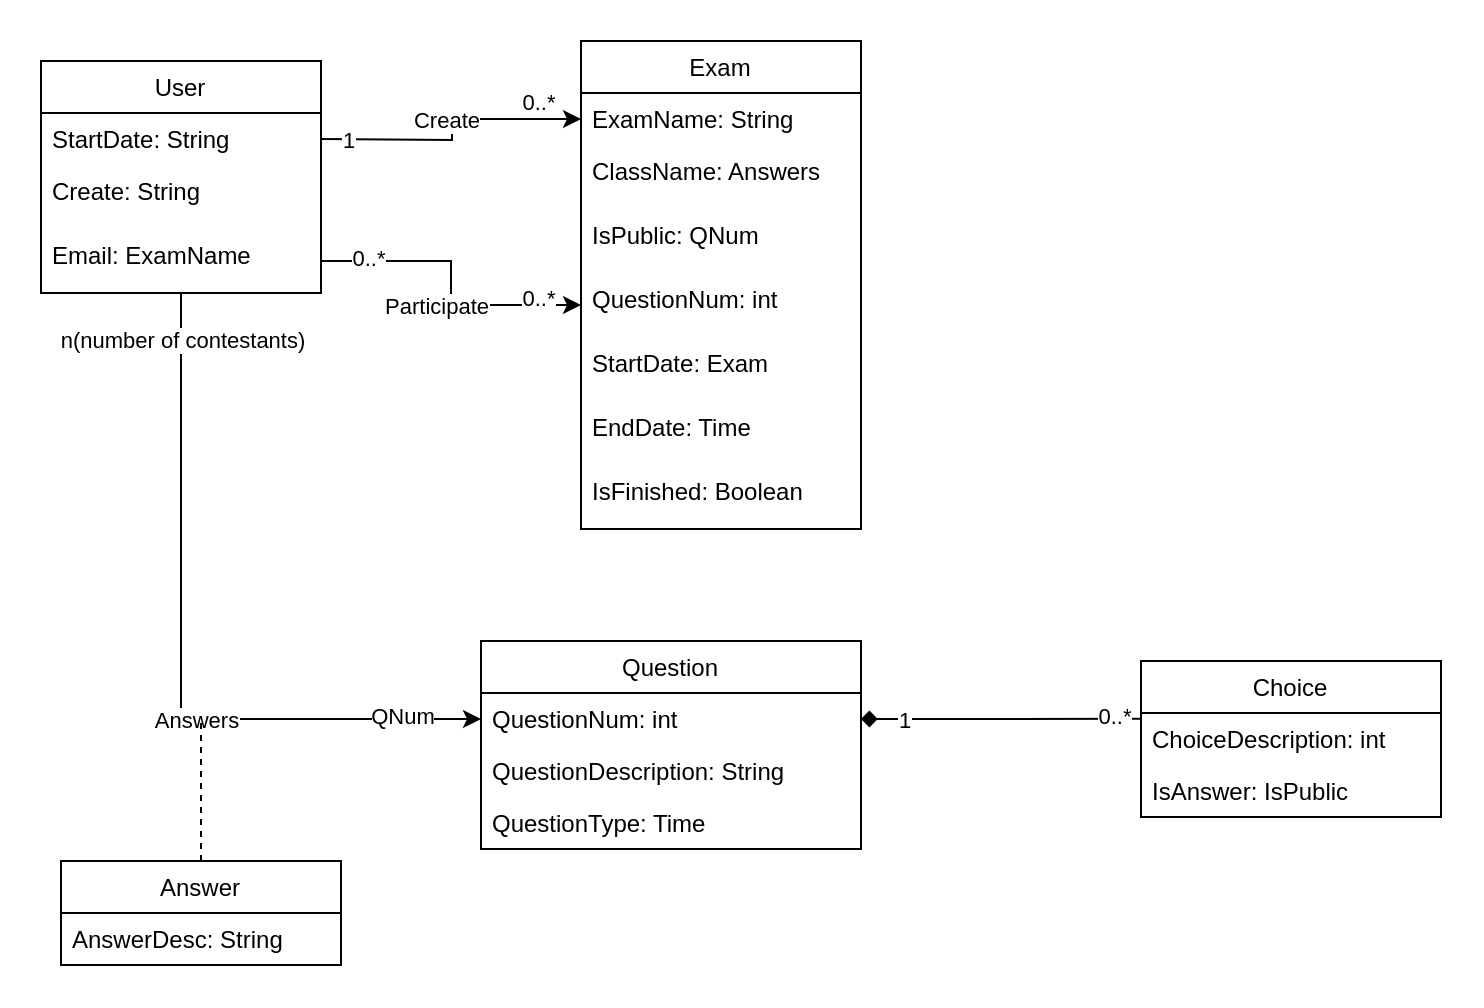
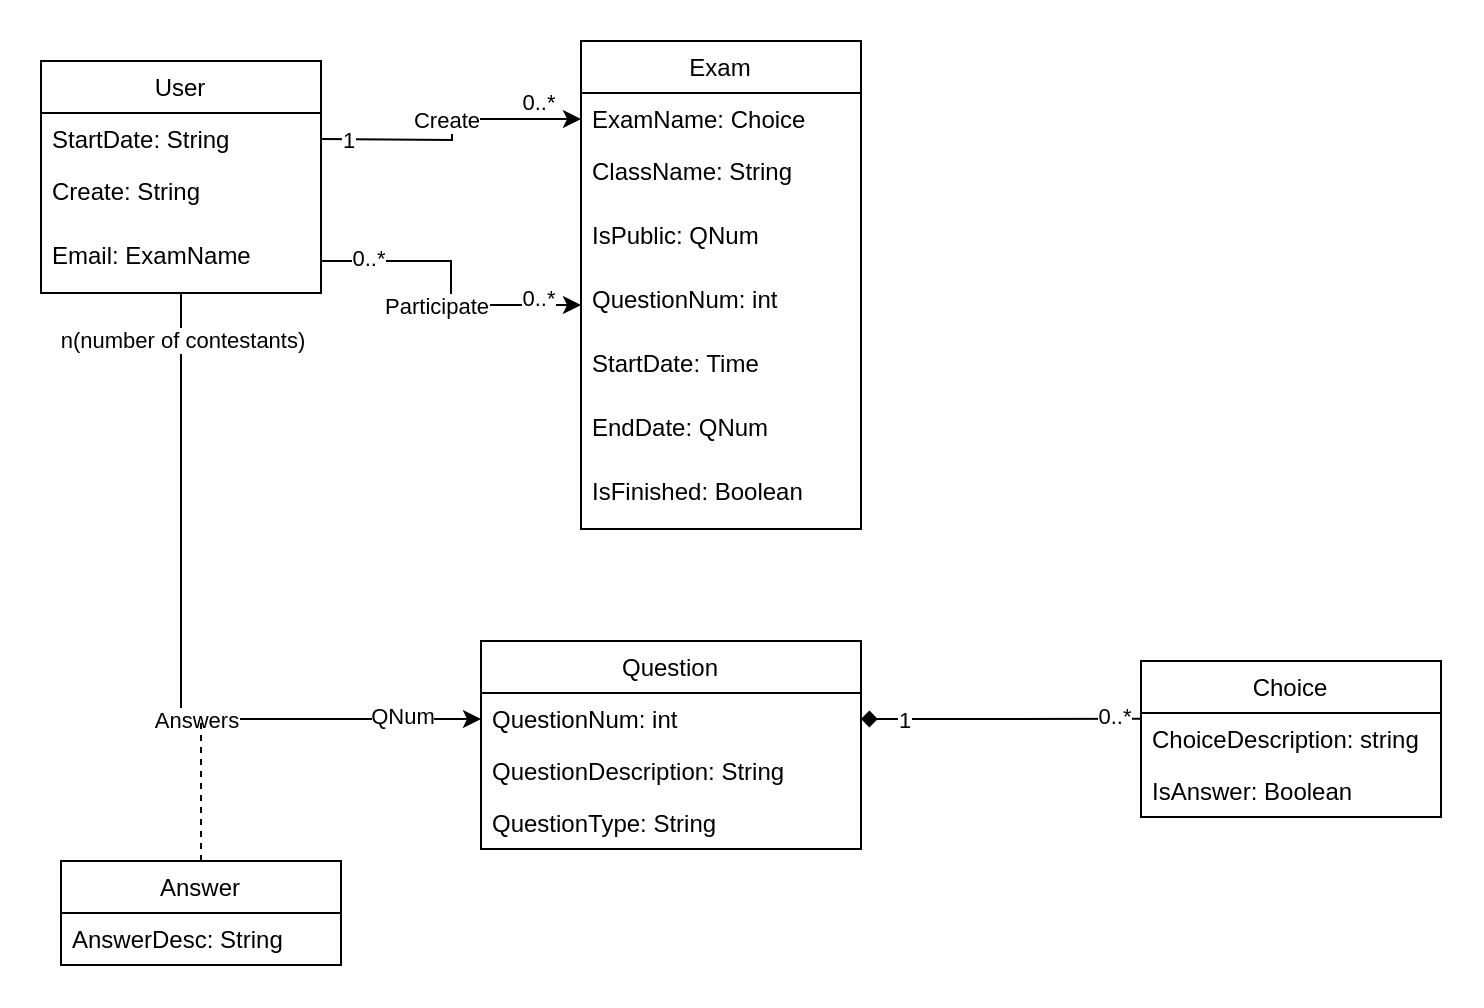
- <mxCell id="19" value="ExamName: String" style="text;strokeColor=none;fillColor=none;align=left;verticalAlign=top;spacingLeft=4;spacingRight=4;overflow=hidden;rotatable=0;points=[[0,0.5],[1,0.5]];portConstraint=eastwest;" parent="18" vertex="1"><mxGeometry y="26" width="140" height="26" as="geometry" /></mxCell>
+ <mxCell id="19" value="ExamName: Choice" style="text;strokeColor=none;fillColor=none;align=left;verticalAlign=top;spacingLeft=4;spacingRight=4;overflow=hidden;rotatable=0;points=[[0,0.5],[1,0.5]];portConstraint=eastwest;" parent="18" vertex="1"><mxGeometry y="26" width="140" height="26" as="geometry" /></mxCell>
- <mxCell id="20" value="ClassName: Answers" style="text;strokeColor=none;fillColor=none;align=left;verticalAlign=top;spacingLeft=4;spacingRight=4;overflow=hidden;rotatable=0;points=[[0,0.5],[1,0.5]];portConstraint=eastwest;" parent="18" vertex="1"><mxGeometry y="52" width="140" height="32" as="geometry" /></mxCell>
+ <mxCell id="20" value="ClassName: String" style="text;strokeColor=none;fillColor=none;align=left;verticalAlign=top;spacingLeft=4;spacingRight=4;overflow=hidden;rotatable=0;points=[[0,0.5],[1,0.5]];portConstraint=eastwest;" parent="18" vertex="1"><mxGeometry y="52" width="140" height="32" as="geometry" /></mxCell>
- <mxCell id="23" value="StartDate: Exam" style="text;strokeColor=none;fillColor=none;align=left;verticalAlign=top;spacingLeft=4;spacingRight=4;overflow=hidden;rotatable=0;points=[[0,0.5],[1,0.5]];portConstraint=eastwest;" parent="18" vertex="1"><mxGeometry y="148" width="140" height="32" as="geometry" /></mxCell>
+ <mxCell id="23" value="StartDate: Time" style="text;strokeColor=none;fillColor=none;align=left;verticalAlign=top;spacingLeft=4;spacingRight=4;overflow=hidden;rotatable=0;points=[[0,0.5],[1,0.5]];portConstraint=eastwest;" parent="18" vertex="1"><mxGeometry y="148" width="140" height="32" as="geometry" /></mxCell>
- <mxCell id="24" value="EndDate: Time" style="text;strokeColor=none;fillColor=none;align=left;verticalAlign=top;spacingLeft=4;spacingRight=4;overflow=hidden;rotatable=0;points=[[0,0.5],[1,0.5]];portConstraint=eastwest;" parent="18" vertex="1"><mxGeometry y="180" width="140" height="32" as="geometry" /></mxCell>
+ <mxCell id="24" value="EndDate: QNum" style="text;strokeColor=none;fillColor=none;align=left;verticalAlign=top;spacingLeft=4;spacingRight=4;overflow=hidden;rotatable=0;points=[[0,0.5],[1,0.5]];portConstraint=eastwest;" parent="18" vertex="1"><mxGeometry y="180" width="140" height="32" as="geometry" /></mxCell>
- <mxCell id="31" value="ChoiceDescription: int" style="text;strokeColor=none;fillColor=none;align=left;verticalAlign=top;spacingLeft=4;spacingRight=4;overflow=hidden;rotatable=0;points=[[0,0.5],[1,0.5]];portConstraint=eastwest;" parent="30" vertex="1"><mxGeometry y="26" width="150" height="26" as="geometry" /></mxCell>
+ <mxCell id="31" value="ChoiceDescription: string" style="text;strokeColor=none;fillColor=none;align=left;verticalAlign=top;spacingLeft=4;spacingRight=4;overflow=hidden;rotatable=0;points=[[0,0.5],[1,0.5]];portConstraint=eastwest;" parent="30" vertex="1"><mxGeometry y="26" width="150" height="26" as="geometry" /></mxCell>
- <mxCell id="32" value="IsAnswer: IsPublic" style="text;strokeColor=none;fillColor=none;align=left;verticalAlign=top;spacingLeft=4;spacingRight=4;overflow=hidden;rotatable=0;points=[[0,0.5],[1,0.5]];portConstraint=eastwest;" parent="30" vertex="1"><mxGeometry y="52" width="150" height="26" as="geometry" /></mxCell>
+ <mxCell id="32" value="IsAnswer: Boolean" style="text;strokeColor=none;fillColor=none;align=left;verticalAlign=top;spacingLeft=4;spacingRight=4;overflow=hidden;rotatable=0;points=[[0,0.5],[1,0.5]];portConstraint=eastwest;" parent="30" vertex="1"><mxGeometry y="52" width="150" height="26" as="geometry" /></mxCell>
- <mxCell id="29" value="QuestionType: Time" style="text;strokeColor=none;fillColor=none;align=left;verticalAlign=top;spacingLeft=4;spacingRight=4;overflow=hidden;rotatable=0;points=[[0,0.5],[1,0.5]];portConstraint=eastwest;" parent="26" vertex="1"><mxGeometry y="78" width="190" height="26" as="geometry" /></mxCell>
+ <mxCell id="29" value="QuestionType: String" style="text;strokeColor=none;fillColor=none;align=left;verticalAlign=top;spacingLeft=4;spacingRight=4;overflow=hidden;rotatable=0;points=[[0,0.5],[1,0.5]];portConstraint=eastwest;" parent="26" vertex="1"><mxGeometry y="78" width="190" height="26" as="geometry" /></mxCell>
